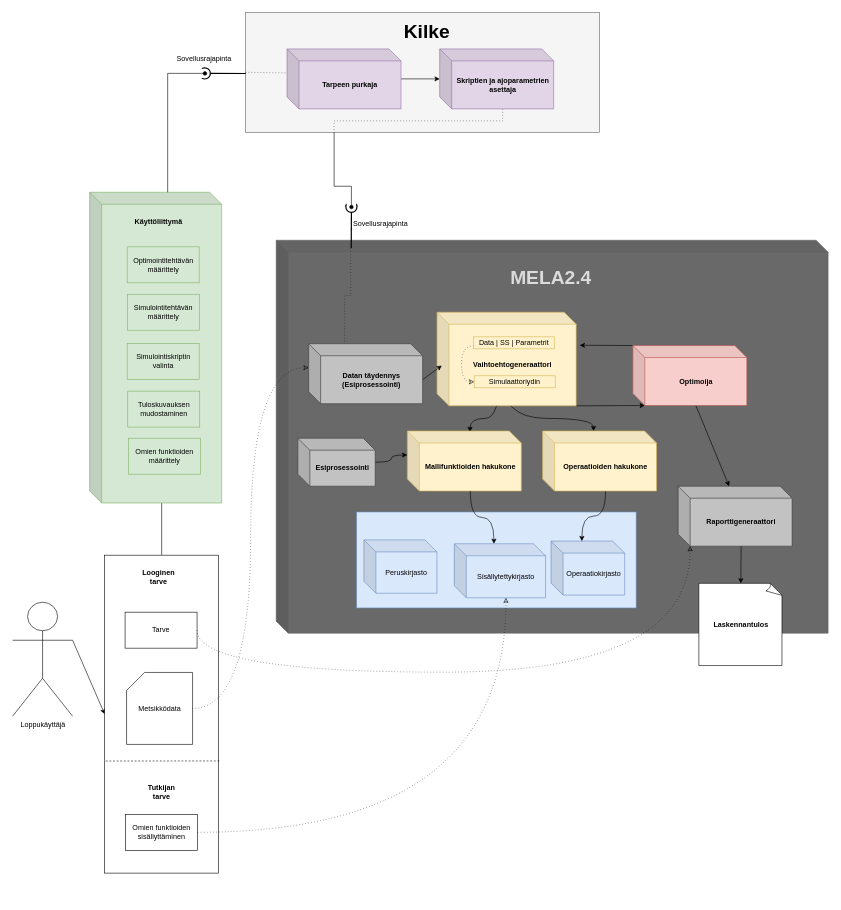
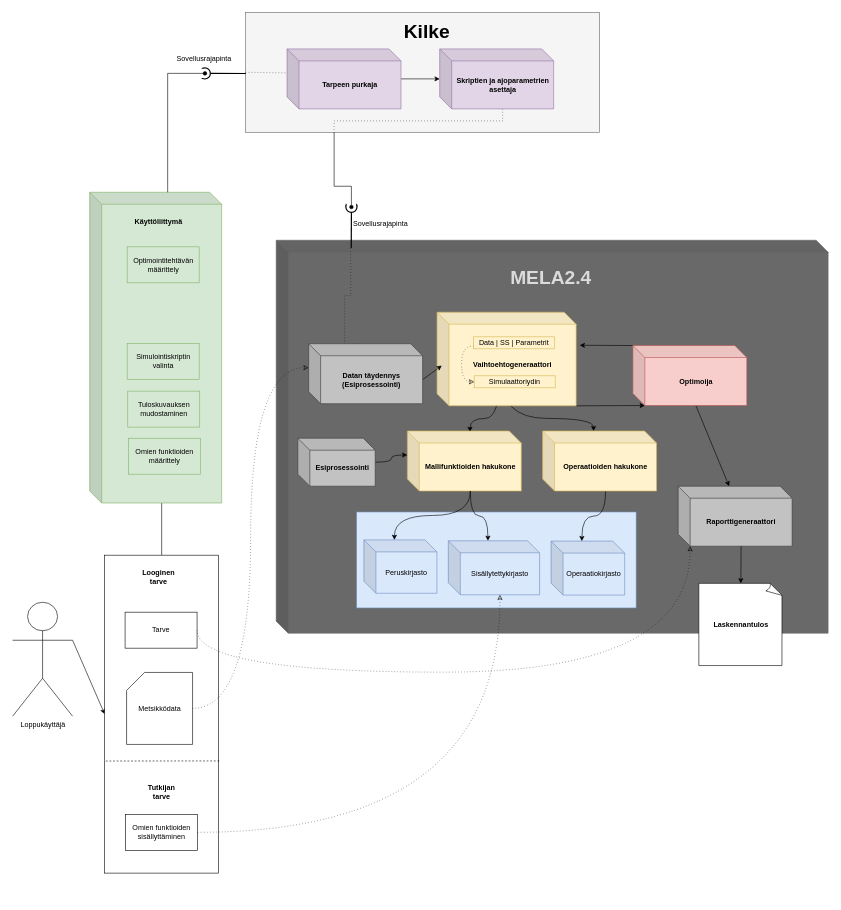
- <mxCell id="65" value="Simulointitehtävän määrittely" style="rounded=0;whiteSpace=wrap;html=1;fontSize=12;fillColor=#d5e8d4;strokeColor=#82b366;" vertex="1" parent="1"><mxGeometry x="212" y="490" width="120" height="60" as="geometry" /></mxCell>
+ <mxCell id="66" value="" style="edgeStyle=orthogonalEdgeStyle;rounded=0;orthogonalLoop=1;jettySize=auto;html=1;exitX=0;exitY=0;exitDx=105;exitDy=100;exitPerimeter=0;entryX=0;entryY=0;entryDx=50.857;entryDy=0;fontSize=12;fontColor=#000000;entryPerimeter=0;curved=1;" edge="1" parent="1" source="13" target="58"><mxGeometry x="0.033" relative="1" as="geometry"><mxPoint as="offset" /></mxGeometry></mxCell>
- <mxCell id="57" value="Sisällytettykirjasto" style="shape=cube;whiteSpace=wrap;html=1;boundedLbl=1;backgroundOutline=1;darkOpacity=0.05;darkOpacity2=0.1;fontSize=12;fillColor=#dae8fc;strokeColor=#6c8ebf;" vertex="1" parent="55"><mxGeometry x="122.857" y="53" width="152.143" height="90" as="geometry" /></mxCell>
+ <mxCell id="57" value="Sisällytettykirjasto" style="shape=cube;whiteSpace=wrap;html=1;boundedLbl=1;backgroundOutline=1;darkOpacity=0.05;darkOpacity2=0.1;fontSize=12;fillColor=#dae8fc;strokeColor=#6c8ebf;" vertex="1" parent="55"><mxGeometry x="112.857" y="48" width="152.143" height="90" as="geometry" /></mxCell>
